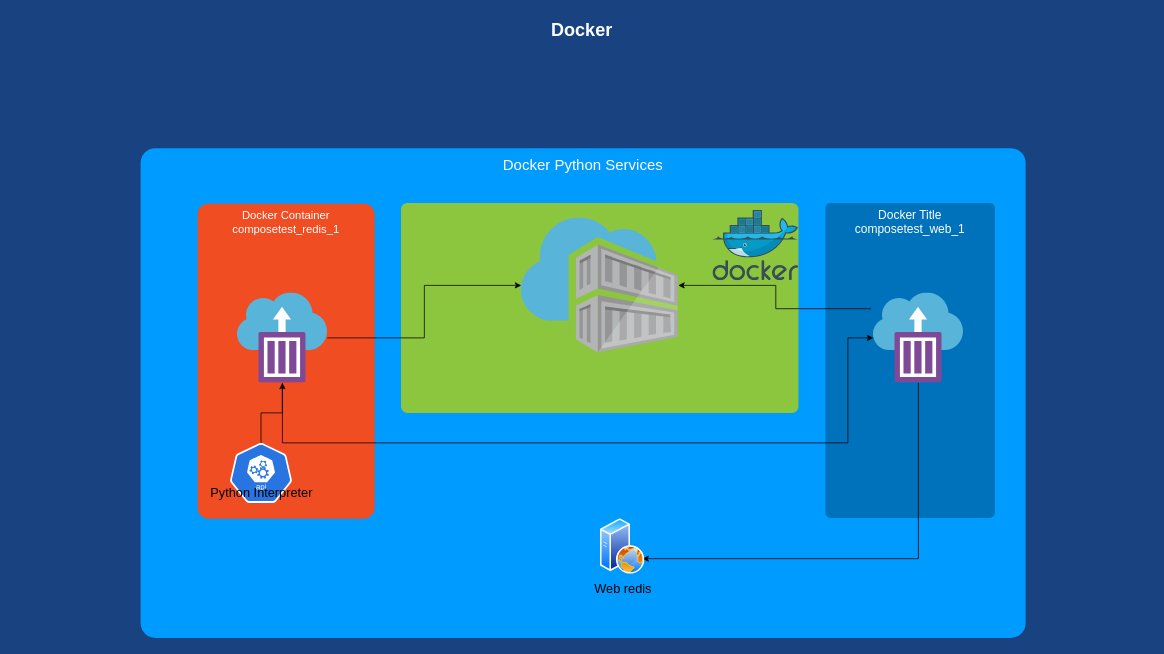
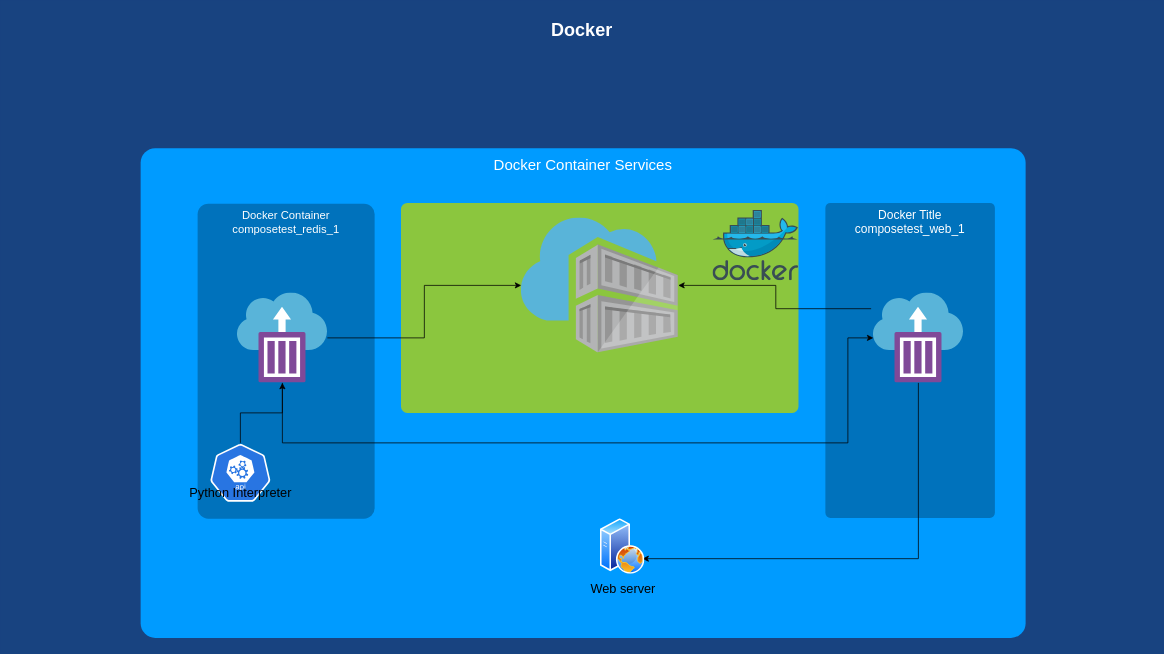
- <mxCell id="2" value="Docker Python Services" style="whiteSpace=wrap;html=1;rounded=1;shadow=0;strokeColor=none;strokeWidth=2;fillColor=#009BFF;fontSize=20;fontColor=#FFFFFF;align=center;arcSize=3;verticalAlign=top;spacingTop=4;" parent="1" vertex="1"><mxGeometry x="187" y="197" width="1180" height="653" as="geometry" /></mxCell>
+ <mxCell id="2" value="Docker Container Services" style="whiteSpace=wrap;html=1;rounded=1;shadow=0;strokeColor=none;strokeWidth=2;fillColor=#009BFF;fontSize=20;fontColor=#FFFFFF;align=center;arcSize=3;verticalAlign=top;spacingTop=4;" parent="1" vertex="1"><mxGeometry x="187" y="197" width="1180" height="653" as="geometry" /></mxCell>
- <mxCell id="5" value="&lt;font style=&quot;font-size: 15px;&quot;&gt;Docker Container&lt;br&gt;composetest_redis_1&lt;/font&gt;" style="rounded=1;whiteSpace=wrap;html=1;shadow=0;strokeWidth=2;fillColor=#F04D22;fontSize=12;fontColor=#FFFFFF;align=center;strokeColor=none;arcSize=6;verticalAlign=top;" parent="1" vertex="1"><mxGeometry x="263" y="271" width="236" height="420" as="geometry" /></mxCell>
+ <mxCell id="5" value="&lt;font style=&quot;font-size: 15px;&quot;&gt;Docker Container&lt;br&gt;composetest_redis_1&lt;/font&gt;" style="rounded=1;whiteSpace=wrap;html=1;shadow=0;strokeWidth=2;fillColor=#0072bc;fontSize=12;fontColor=#FFFFFF;align=center;strokeColor=none;arcSize=6;verticalAlign=top;" parent="1" vertex="1"><mxGeometry x="263" y="271" width="236" height="420" as="geometry" /></mxCell>
- <mxCell id="16" value="&lt;span style=&quot;background-color: initial;&quot;&gt;&lt;font style=&quot;font-size: 17px;&quot;&gt;Python Interpreter&lt;/font&gt;&lt;/span&gt;" style="sketch=0;html=1;dashed=0;whitespace=wrap;fillColor=#2875E2;strokeColor=#ffffff;points=[[0.005,0.63,0],[0.1,0.2,0],[0.9,0.2,0],[0.5,0,0],[0.995,0.63,0],[0.72,0.99,0],[0.5,1,0],[0.28,0.99,0]];shape=mxgraph.kubernetes.icon;prIcon=api;fontSize=15;align=center;verticalAlign=bottom;" parent="1" vertex="1"><mxGeometry x="280" y="590" width="135" height="80" as="geometry" /></mxCell>
+ <mxCell id="16" value="&lt;span style=&quot;background-color: initial;&quot;&gt;&lt;font style=&quot;font-size: 17px;&quot;&gt;Python Interpreter&lt;/font&gt;&lt;/span&gt;" style="sketch=0;html=1;dashed=0;whitespace=wrap;fillColor=#2875E2;strokeColor=#ffffff;points=[[0.005,0.63,0],[0.1,0.2,0],[0.9,0.2,0],[0.5,0,0],[0.995,0.63,0],[0.72,0.99,0],[0.5,1,0],[0.28,0.99,0]];shape=mxgraph.kubernetes.icon;prIcon=api;fontSize=15;align=center;verticalAlign=bottom;" parent="1" vertex="1"><mxGeometry x="280" y="590" width="80" height="80" as="geometry" /></mxCell>
- <mxCell id="18" value="Web redis" style="aspect=fixed;perimeter=ellipsePerimeter;html=1;align=center;shadow=0;dashed=0;spacingTop=3;image;image=img/lib/active_directory/web_server.svg;fontSize=17;fontColor=#000000;labelBackgroundColor=none;" parent="1" vertex="1"><mxGeometry x="800" y="691" width="59.15" height="73.94" as="geometry" /></mxCell>
+ <mxCell id="18" value="Web server" style="aspect=fixed;perimeter=ellipsePerimeter;html=1;align=center;shadow=0;dashed=0;spacingTop=3;image;image=img/lib/active_directory/web_server.svg;fontSize=17;fontColor=#000000;labelBackgroundColor=none;" parent="1" vertex="1"><mxGeometry x="800" y="691" width="59.15" height="73.94" as="geometry" /></mxCell>
